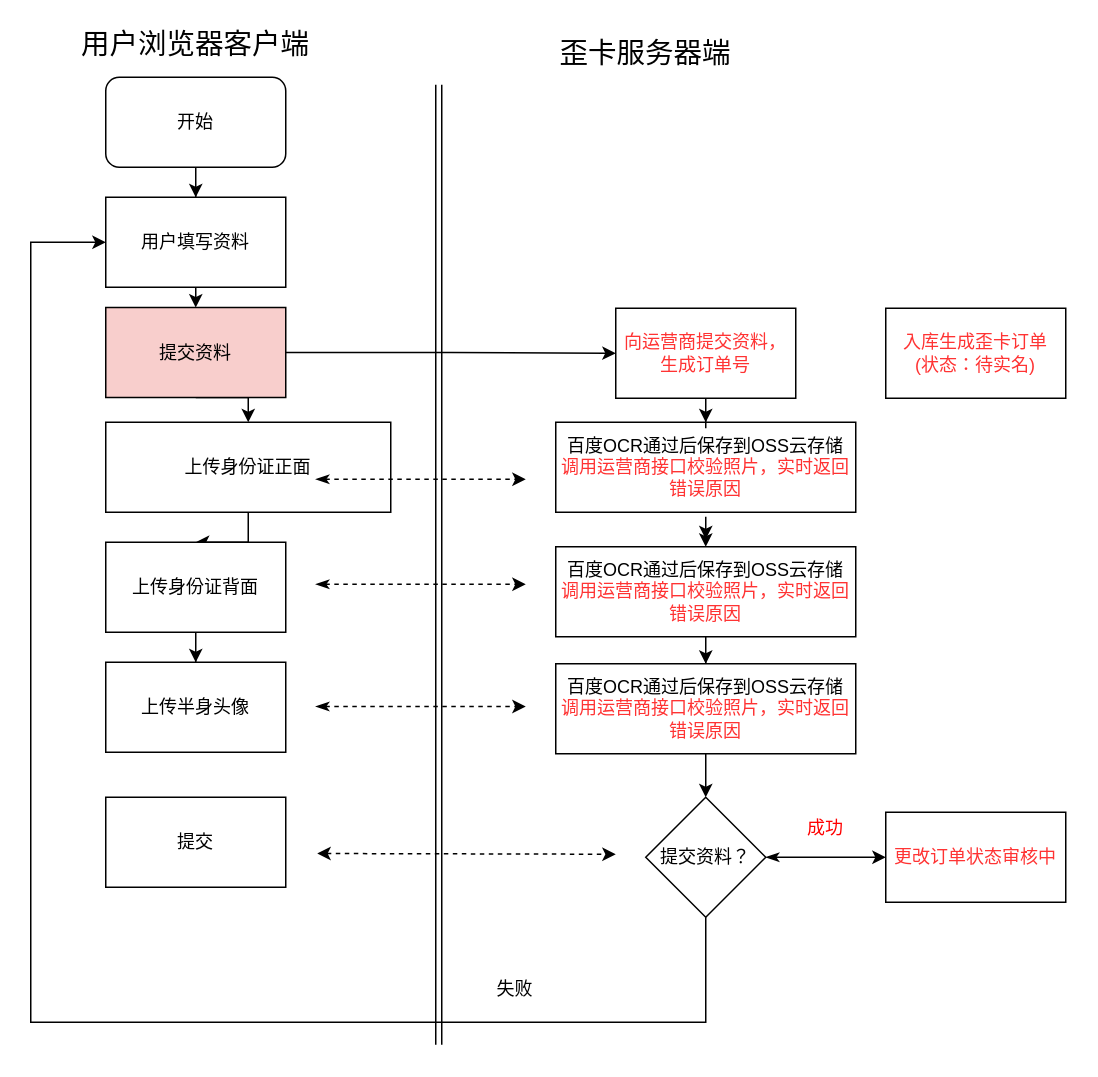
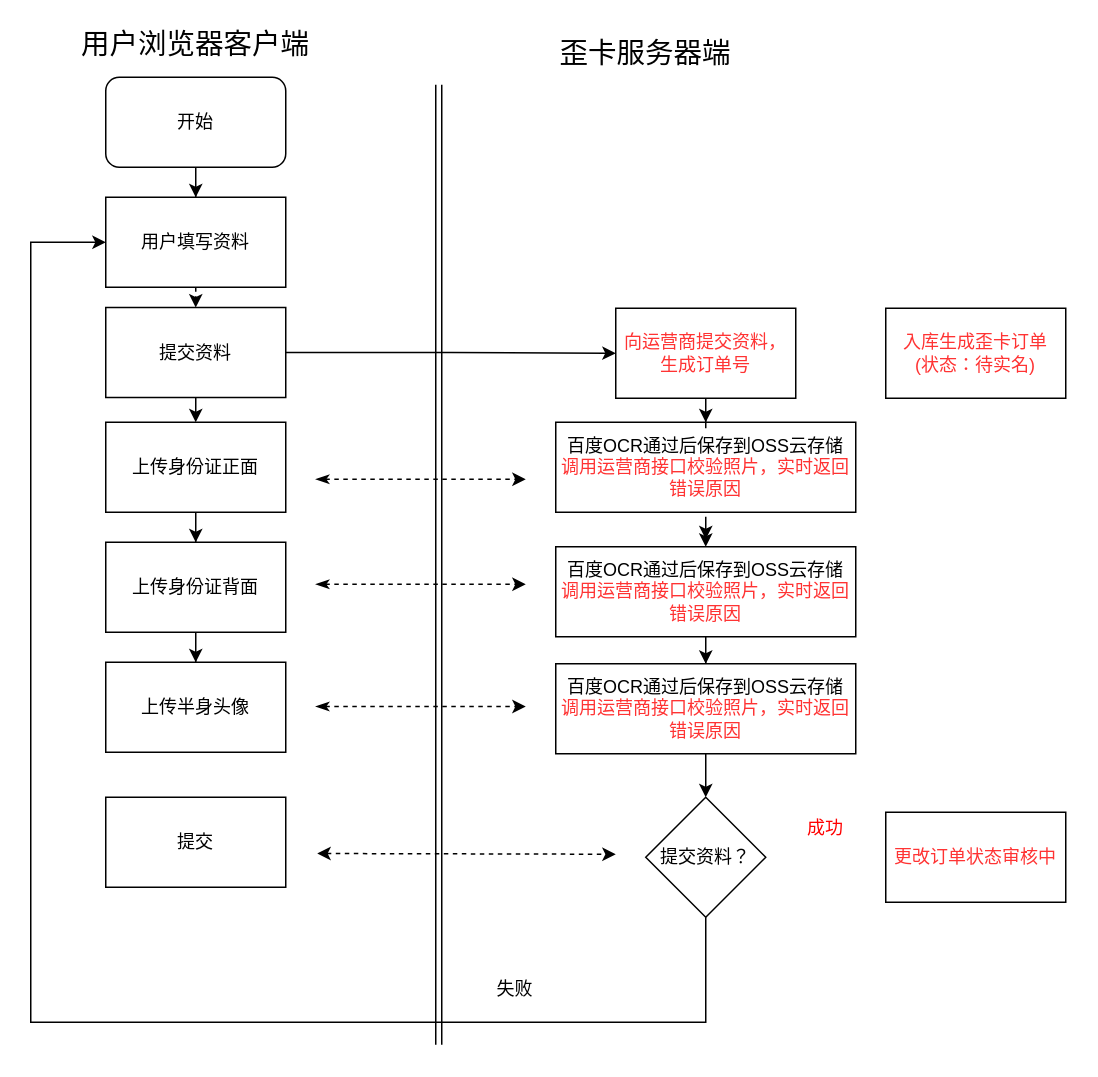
- <mxCell id="4" style="edgeStyle=orthogonalEdgeStyle;rounded=0;orthogonalLoop=1;jettySize=auto;html=1;exitX=0.5;exitY=1;exitDx=0;exitDy=0;entryX=0.5;entryY=0;entryDx=0;entryDy=0;startArrow=none;startFill=0;endArrow=classic;endFill=1;fontSize=12;fontColor=#FF3333;" parent="1" source="5" target="35" edge="1"><mxGeometry relative="1" as="geometry" /></mxCell>
+ <mxCell id="4" style="edgeStyle=orthogonalEdgeStyle;rounded=0;orthogonalLoop=1;jettySize=auto;html=1;exitX=0.5;exitY=1;exitDx=0;exitDy=0;entryX=0.5;entryY=0;entryDx=0;entryDy=0;startArrow=none;startFill=0;endArrow=classic;endFill=1;fontSize=12;fontColor=#FF3333;dashed=1;" parent="1" source="5" target="35" edge="1"><mxGeometry relative="1" as="geometry" /></mxCell>
- <mxCell id="35" value="提交资料" style="rounded=0;whiteSpace=wrap;html=1;fillColor=#f8cecc;" parent="1" vertex="1"><mxGeometry x="70" y="204.5" width="120" height="60" as="geometry" /></mxCell>
+ <mxCell id="35" value="提交资料" style="rounded=0;whiteSpace=wrap;html=1;" parent="1" vertex="1"><mxGeometry x="70" y="204.5" width="120" height="60" as="geometry" /></mxCell>
- <mxCell id="7" value="上传身份证正面" style="rounded=0;whiteSpace=wrap;html=1;" parent="1" vertex="1"><mxGeometry x="70" y="281" width="190" height="60" as="geometry" /></mxCell>
+ <mxCell id="7" value="上传身份证正面" style="rounded=0;whiteSpace=wrap;html=1;" parent="1" vertex="1"><mxGeometry x="70" y="281" width="120" height="60" as="geometry" /></mxCell>
- <mxCell id="13" style="edgeStyle=orthogonalEdgeStyle;rounded=0;orthogonalLoop=1;jettySize=auto;html=1;exitX=1;exitY=0.5;exitDx=0;exitDy=0;startArrow=classicThin;startFill=1;endArrow=classic;endFill=1;fontSize=12;fontColor=#FF3333;" parent="1" source="14" target="36" edge="1"><mxGeometry relative="1" as="geometry" /></mxCell>
